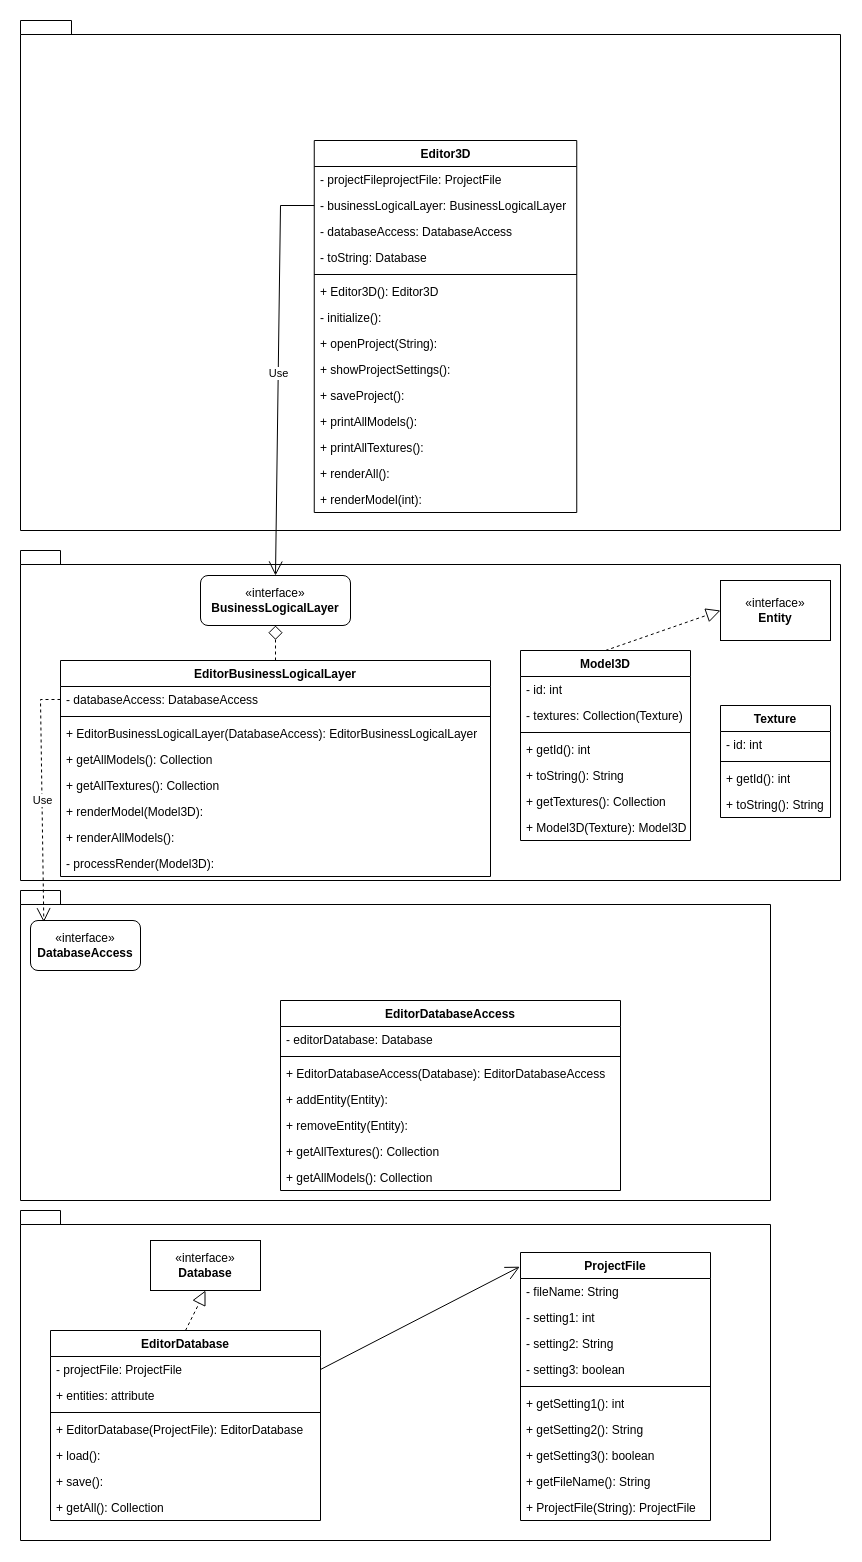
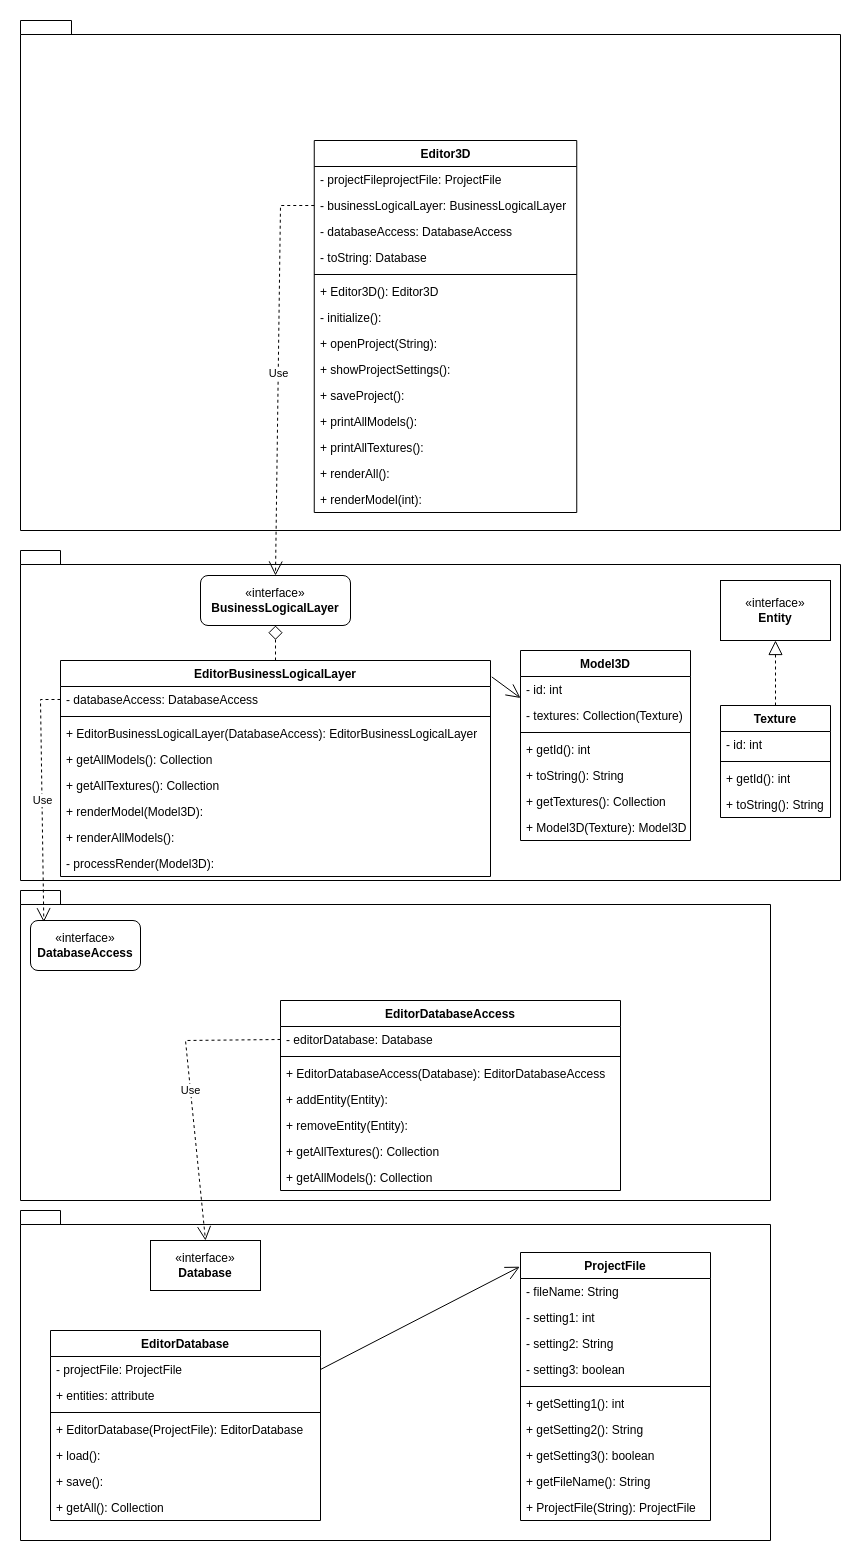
- <mxCell id="17" value="Use" style="endArrow=open;endSize=12;dashed=0;html=1;rounded=0;entryX=0.5;entryY=0;entryDx=0;entryDy=0;exitX=0;exitY=0.5;exitDx=0;exitDy=0;" edge="1" parent="1" source="70" target="10"><mxGeometry width="160" relative="1" as="geometry"><mxPoint x="245" y="420" as="sourcePoint" /><mxPoint x="440" y="910" as="targetPoint" /><Array as="points"><mxPoint x="280" y="205" /></Array></mxGeometry></mxCell>
+ <mxCell id="17" value="Use" style="endArrow=open;endSize=12;dashed=1;html=1;rounded=0;entryX=0.5;entryY=0;entryDx=0;entryDy=0;exitX=0;exitY=0.5;exitDx=0;exitDy=0;" edge="1" parent="1" source="70" target="10"><mxGeometry width="160" relative="1" as="geometry"><mxPoint x="245" y="420" as="sourcePoint" /><mxPoint x="440" y="910" as="targetPoint" /><Array as="points"><mxPoint x="280" y="205" /></Array></mxGeometry></mxCell>
- <mxCell id="14" value="" style="endArrow=block;dashed=1;endFill=0;endSize=12;html=1;rounded=0;exitX=0.5;exitY=0;exitDx=0;exitDy=0;entryX=0;entryY=0.5;entryDx=0;entryDy=0;" edge="1" parent="1" source="55" target="13"><mxGeometry width="160" relative="1" as="geometry"><mxPoint x="680" y="705" as="sourcePoint" /><mxPoint x="660" y="770" as="targetPoint" /></mxGeometry></mxCell>
+ <mxCell id="15" value="" style="endArrow=block;dashed=1;endFill=0;endSize=12;html=1;rounded=0;exitX=0.5;exitY=0;exitDx=0;exitDy=0;entryX=0.5;entryY=1;entryDx=0;entryDy=0;" edge="1" parent="1" source="63" target="13"><mxGeometry width="160" relative="1" as="geometry"><mxPoint x="765" y="660" as="sourcePoint" /><mxPoint x="790" y="770" as="targetPoint" /></mxGeometry></mxCell>
+ <mxCell id="18" value="" style="endArrow=open;endFill=1;endSize=12;html=1;rounded=0;exitX=1.003;exitY=0.076;exitDx=0;exitDy=0;entryX=0;entryY=0.25;entryDx=0;entryDy=0;exitPerimeter=0;" edge="1" parent="1" source="46" target="55"><mxGeometry width="160" relative="1" as="geometry"><mxPoint x="280" y="705" as="sourcePoint" /><mxPoint x="570" y="705" as="targetPoint" /></mxGeometry></mxCell>
+ <mxCell id="8" value="Use" style="endArrow=open;endSize=12;dashed=1;html=1;rounded=0;exitX=0;exitY=0.5;exitDx=0;exitDy=0;entryX=0.5;entryY=0;entryDx=0;entryDy=0;" edge="1" parent="1" source="39" target="4"><mxGeometry x="-0.02" width="160" relative="1" as="geometry"><mxPoint x="175" y="1030" as="sourcePoint" /><mxPoint x="540" y="1360" as="targetPoint" /><Array as="points"><mxPoint x="185" y="1040" /></Array><mxPoint as="offset" /></mxGeometry></mxCell>
- <mxCell id="5" value="" style="endArrow=block;dashed=1;endFill=0;endSize=12;html=1;rounded=0;exitX=0.5;exitY=0;exitDx=0;exitDy=0;entryX=0.5;entryY=1;entryDx=0;entryDy=0;" edge="1" parent="1" source="30" target="4"><mxGeometry width="160" relative="1" as="geometry"><mxPoint x="115" y="1310" as="sourcePoint" /><mxPoint x="120" y="1437" as="targetPoint" /></mxGeometry></mxCell>
